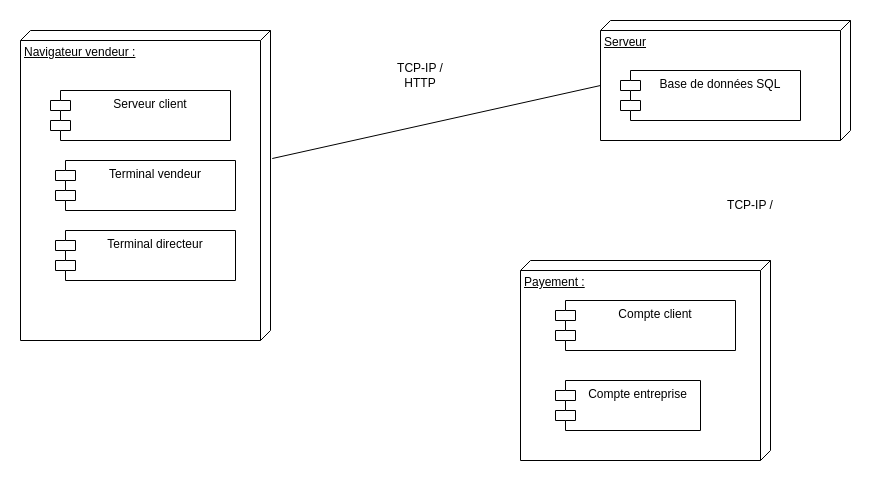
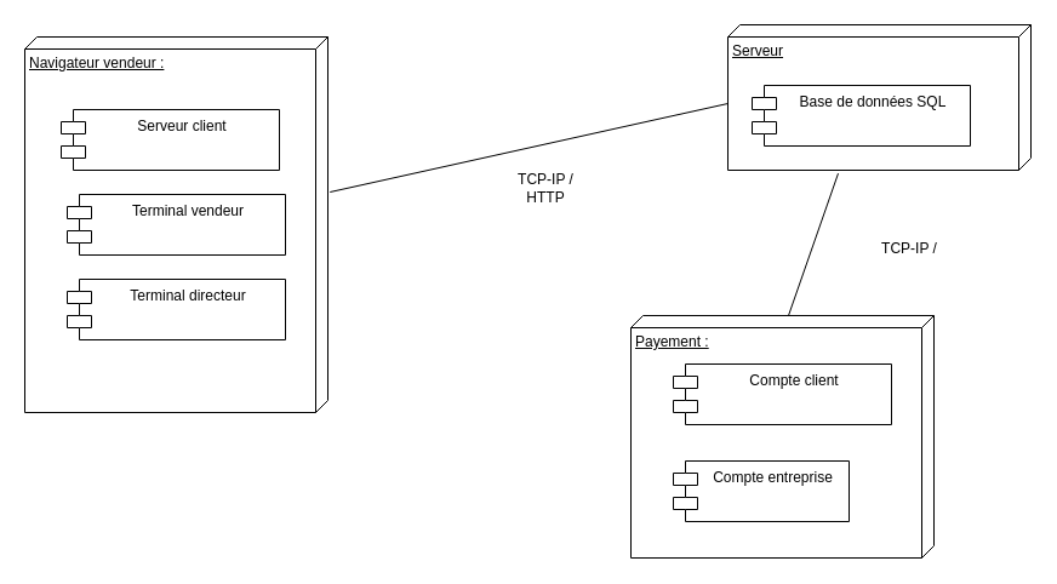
- <mxCell id="13" value="TCP-IP / HTTP" style="text;html=1;strokeColor=none;fillColor=none;align=center;verticalAlign=middle;whiteSpace=wrap;rounded=0;" vertex="1" parent="1"><mxGeometry x="390" y="60" width="60" height="30" as="geometry" /></mxCell>
+ <mxCell id="13" value="TCP-IP / HTTP" style="text;html=1;strokeColor=none;fillColor=none;align=center;verticalAlign=middle;whiteSpace=wrap;rounded=0;" vertex="1" parent="1"><mxGeometry x="420" y="140" width="60" height="30" as="geometry" /></mxCell>
+ <mxCell id="12" value="" style="endArrow=none;html=1;rounded=0;entryX=1.022;entryY=0.636;entryDx=0;entryDy=0;entryPerimeter=0;exitX=0;exitY=0;exitDx=0;exitDy=120;exitPerimeter=0;" edge="1" parent="1" source="8" target="3"><mxGeometry width="50" height="50" relative="1" as="geometry"><mxPoint x="420" y="260" as="sourcePoint" /><mxPoint x="470" y="210" as="targetPoint" /></mxGeometry></mxCell>
